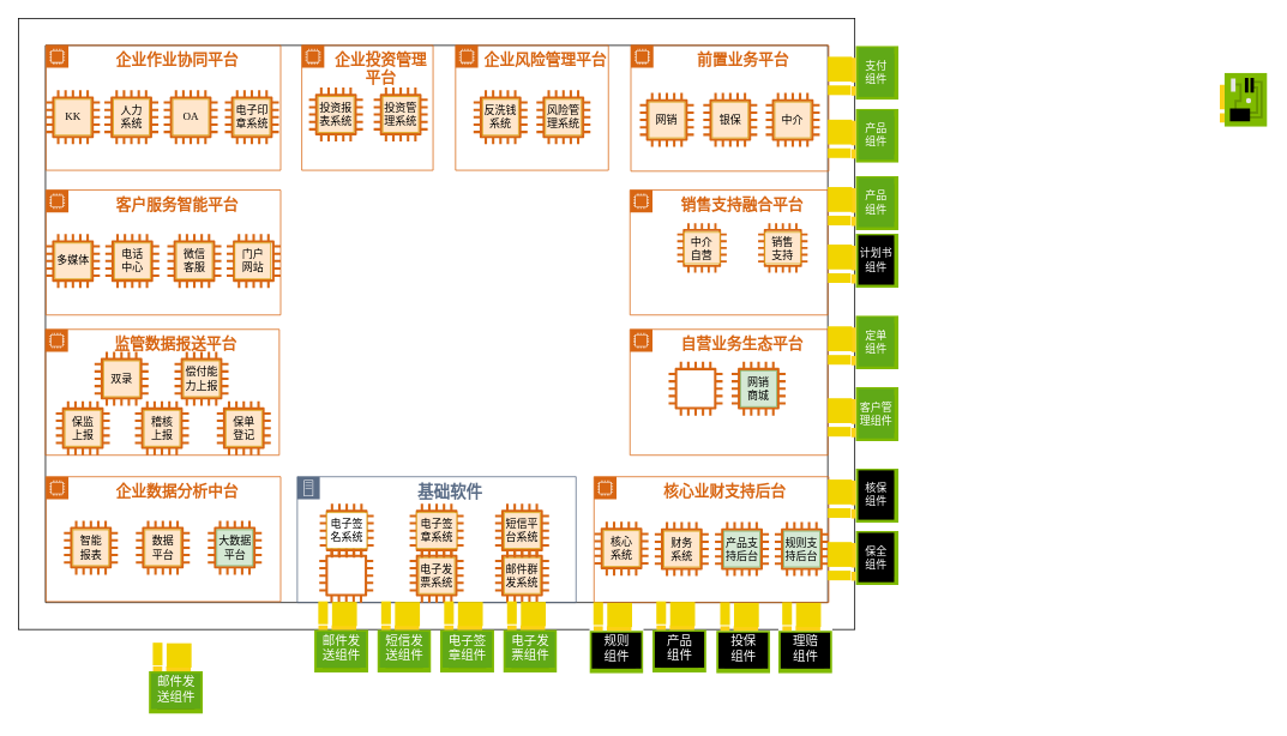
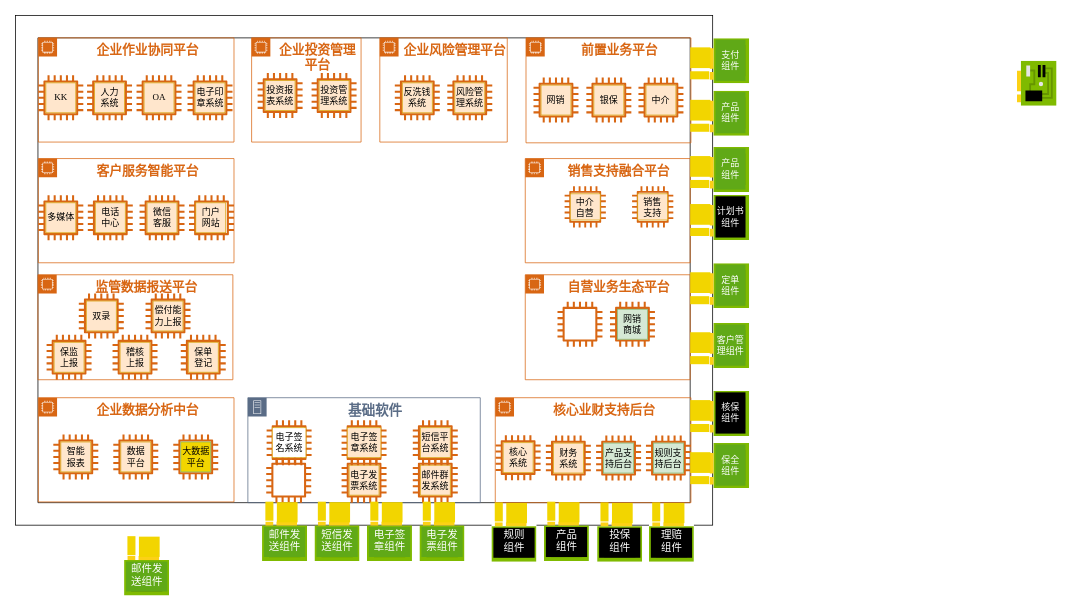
- <mxCell id="28" value="大数据&lt;br&gt;平台" style="whiteSpace=wrap;html=1;labelBackgroundColor=none;fontFamily=Comic Sans MS;fillColor=#d5e8d4;strokeColor=#82b366;" vertex="1" parent="26"><mxGeometry x="10" y="10" width="40" height="40" as="geometry" /></mxCell>
+ <mxCell id="28" value="大数据&lt;br&gt;平台" style="whiteSpace=wrap;html=1;labelBackgroundColor=none;fontFamily=Comic Sans MS;fillColor=#f2d500;strokeColor=#82b366;" vertex="1" parent="26"><mxGeometry x="10" y="10" width="40" height="40" as="geometry" /></mxCell>
- <mxCell id="168" value="保全&lt;br&gt;组件" style="rounded=0;whiteSpace=wrap;html=1;strokeWidth=1;fontColor=#ffffff;strokeColor=none;fillColor=#000000;" vertex="1" parent="164"><mxGeometry x="23.77" y="2.36" width="40" height="55" as="geometry" /></mxCell>
+ <mxCell id="168" value="保全&lt;br&gt;组件" style="rounded=0;whiteSpace=wrap;html=1;strokeWidth=1;fontColor=#ffffff;strokeColor=none;fillColor=#60a917;" vertex="1" parent="164"><mxGeometry x="23.77" y="2.36" width="40" height="55" as="geometry" /></mxCell>
